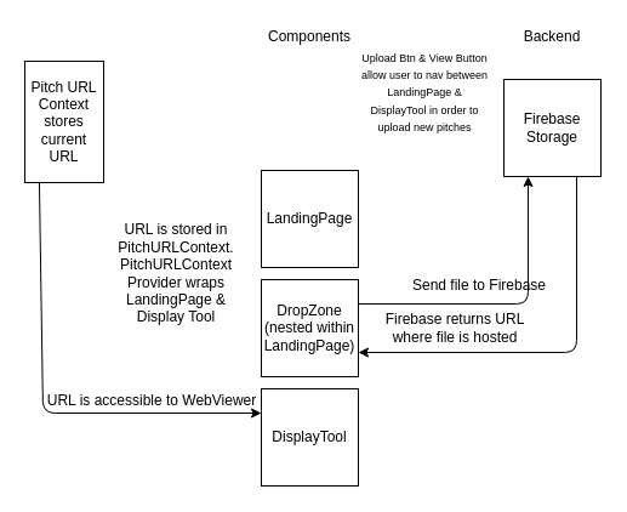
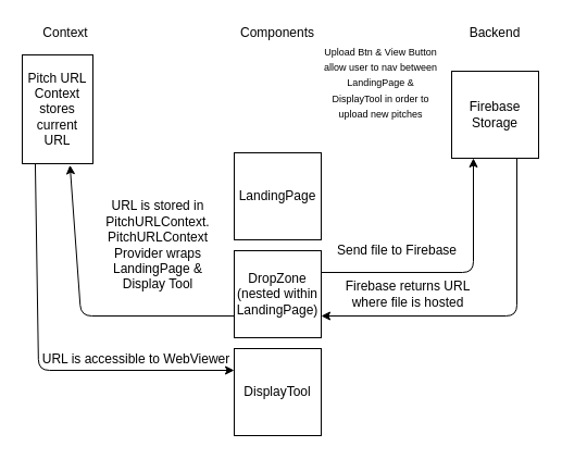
+ <mxCell id="6" value="Context" style="text;html=1;strokeColor=none;fillColor=none;align=center;verticalAlign=middle;whiteSpace=wrap;rounded=0;" parent="1" vertex="1"><mxGeometry x="35" y="20" width="50" height="20" as="geometry" /></mxCell>
- <mxCell id="10" value="Send file to Firebase" style="text;html=1;strokeColor=none;fillColor=none;align=center;verticalAlign=middle;whiteSpace=wrap;rounded=0;" parent="1" vertex="1"><mxGeometry x="335" y="225" width="120" height="20" as="geometry" /></mxCell>
+ <mxCell id="10" value="Send file to Firebase" style="text;html=1;strokeColor=none;fillColor=none;align=center;verticalAlign=middle;whiteSpace=wrap;rounded=0;" parent="1" vertex="1"><mxGeometry x="305" y="220" width="120" height="20" as="geometry" /></mxCell>
+ <mxCell id="15" value="" style="endArrow=classic;html=1;exitX=0;exitY=0.75;exitDx=0;exitDy=0;entryX=0.675;entryY=1.013;entryDx=0;entryDy=0;entryPerimeter=0;" parent="1" source="4" target="14" edge="1"><mxGeometry width="50" height="50" relative="1" as="geometry"><mxPoint x="295" y="210" as="sourcePoint" /><mxPoint x="345" y="160" as="targetPoint" /><Array as="points"><mxPoint x="74" y="290" /></Array></mxGeometry></mxCell>
